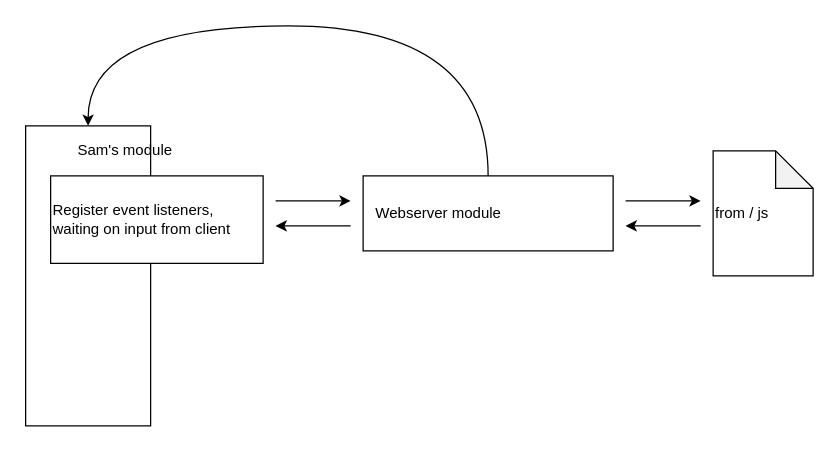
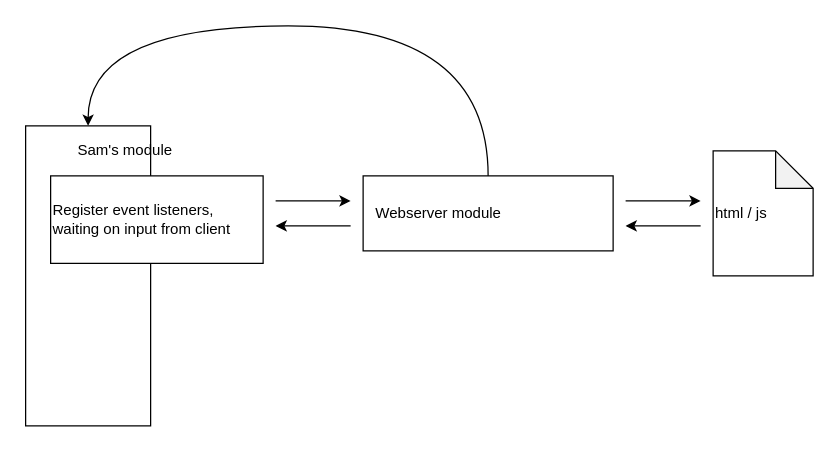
- <mxCell id="7" value="from / js" style="shape=note;whiteSpace=wrap;html=1;backgroundOutline=1;darkOpacity=0.05;align=left;" vertex="1" parent="1"><mxGeometry x="570" y="120" width="80" height="100" as="geometry" /></mxCell>
+ <mxCell id="7" value="html / js" style="shape=note;whiteSpace=wrap;html=1;backgroundOutline=1;darkOpacity=0.05;align=left;" vertex="1" parent="1"><mxGeometry x="570" y="120" width="80" height="100" as="geometry" /></mxCell>
